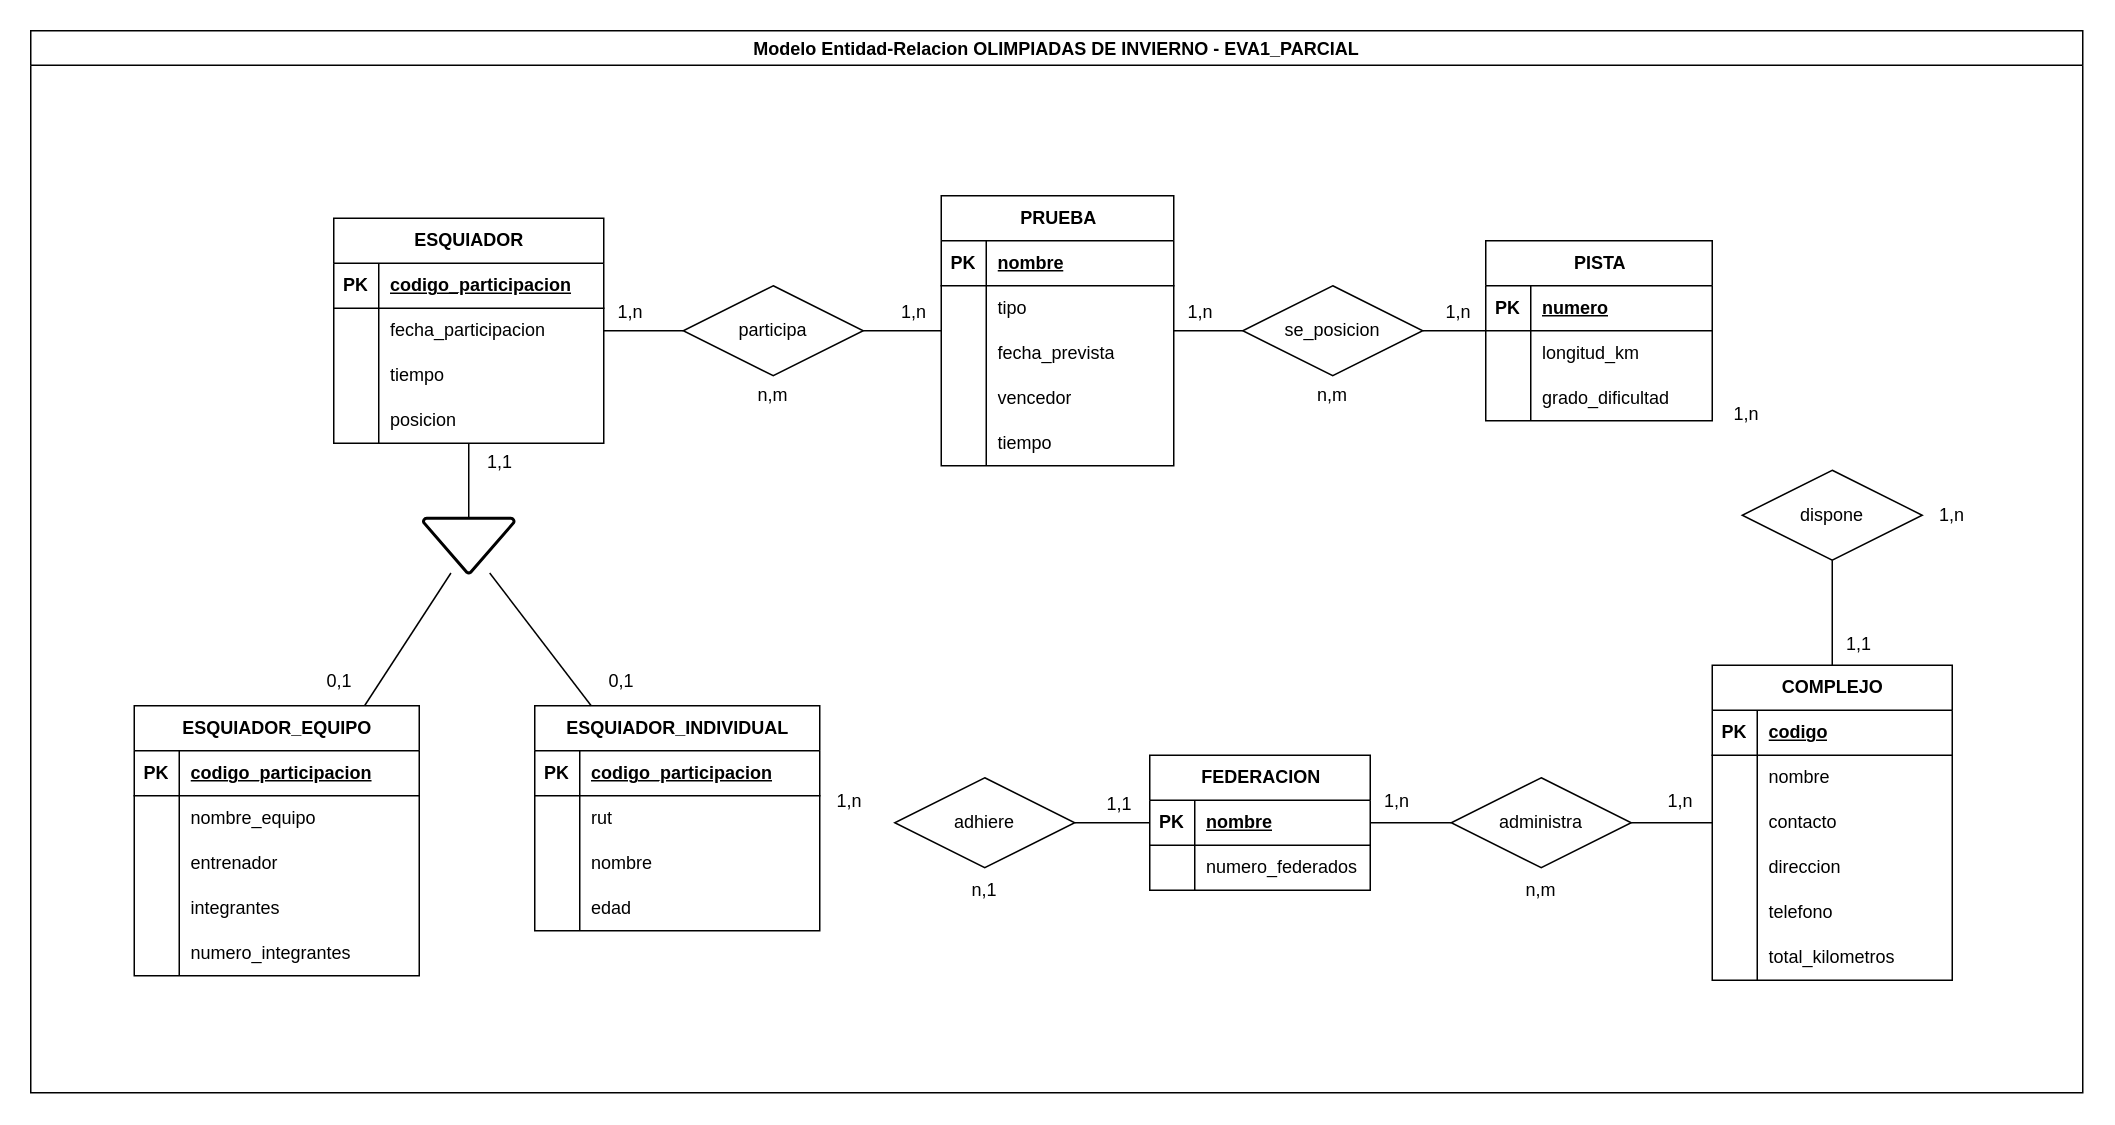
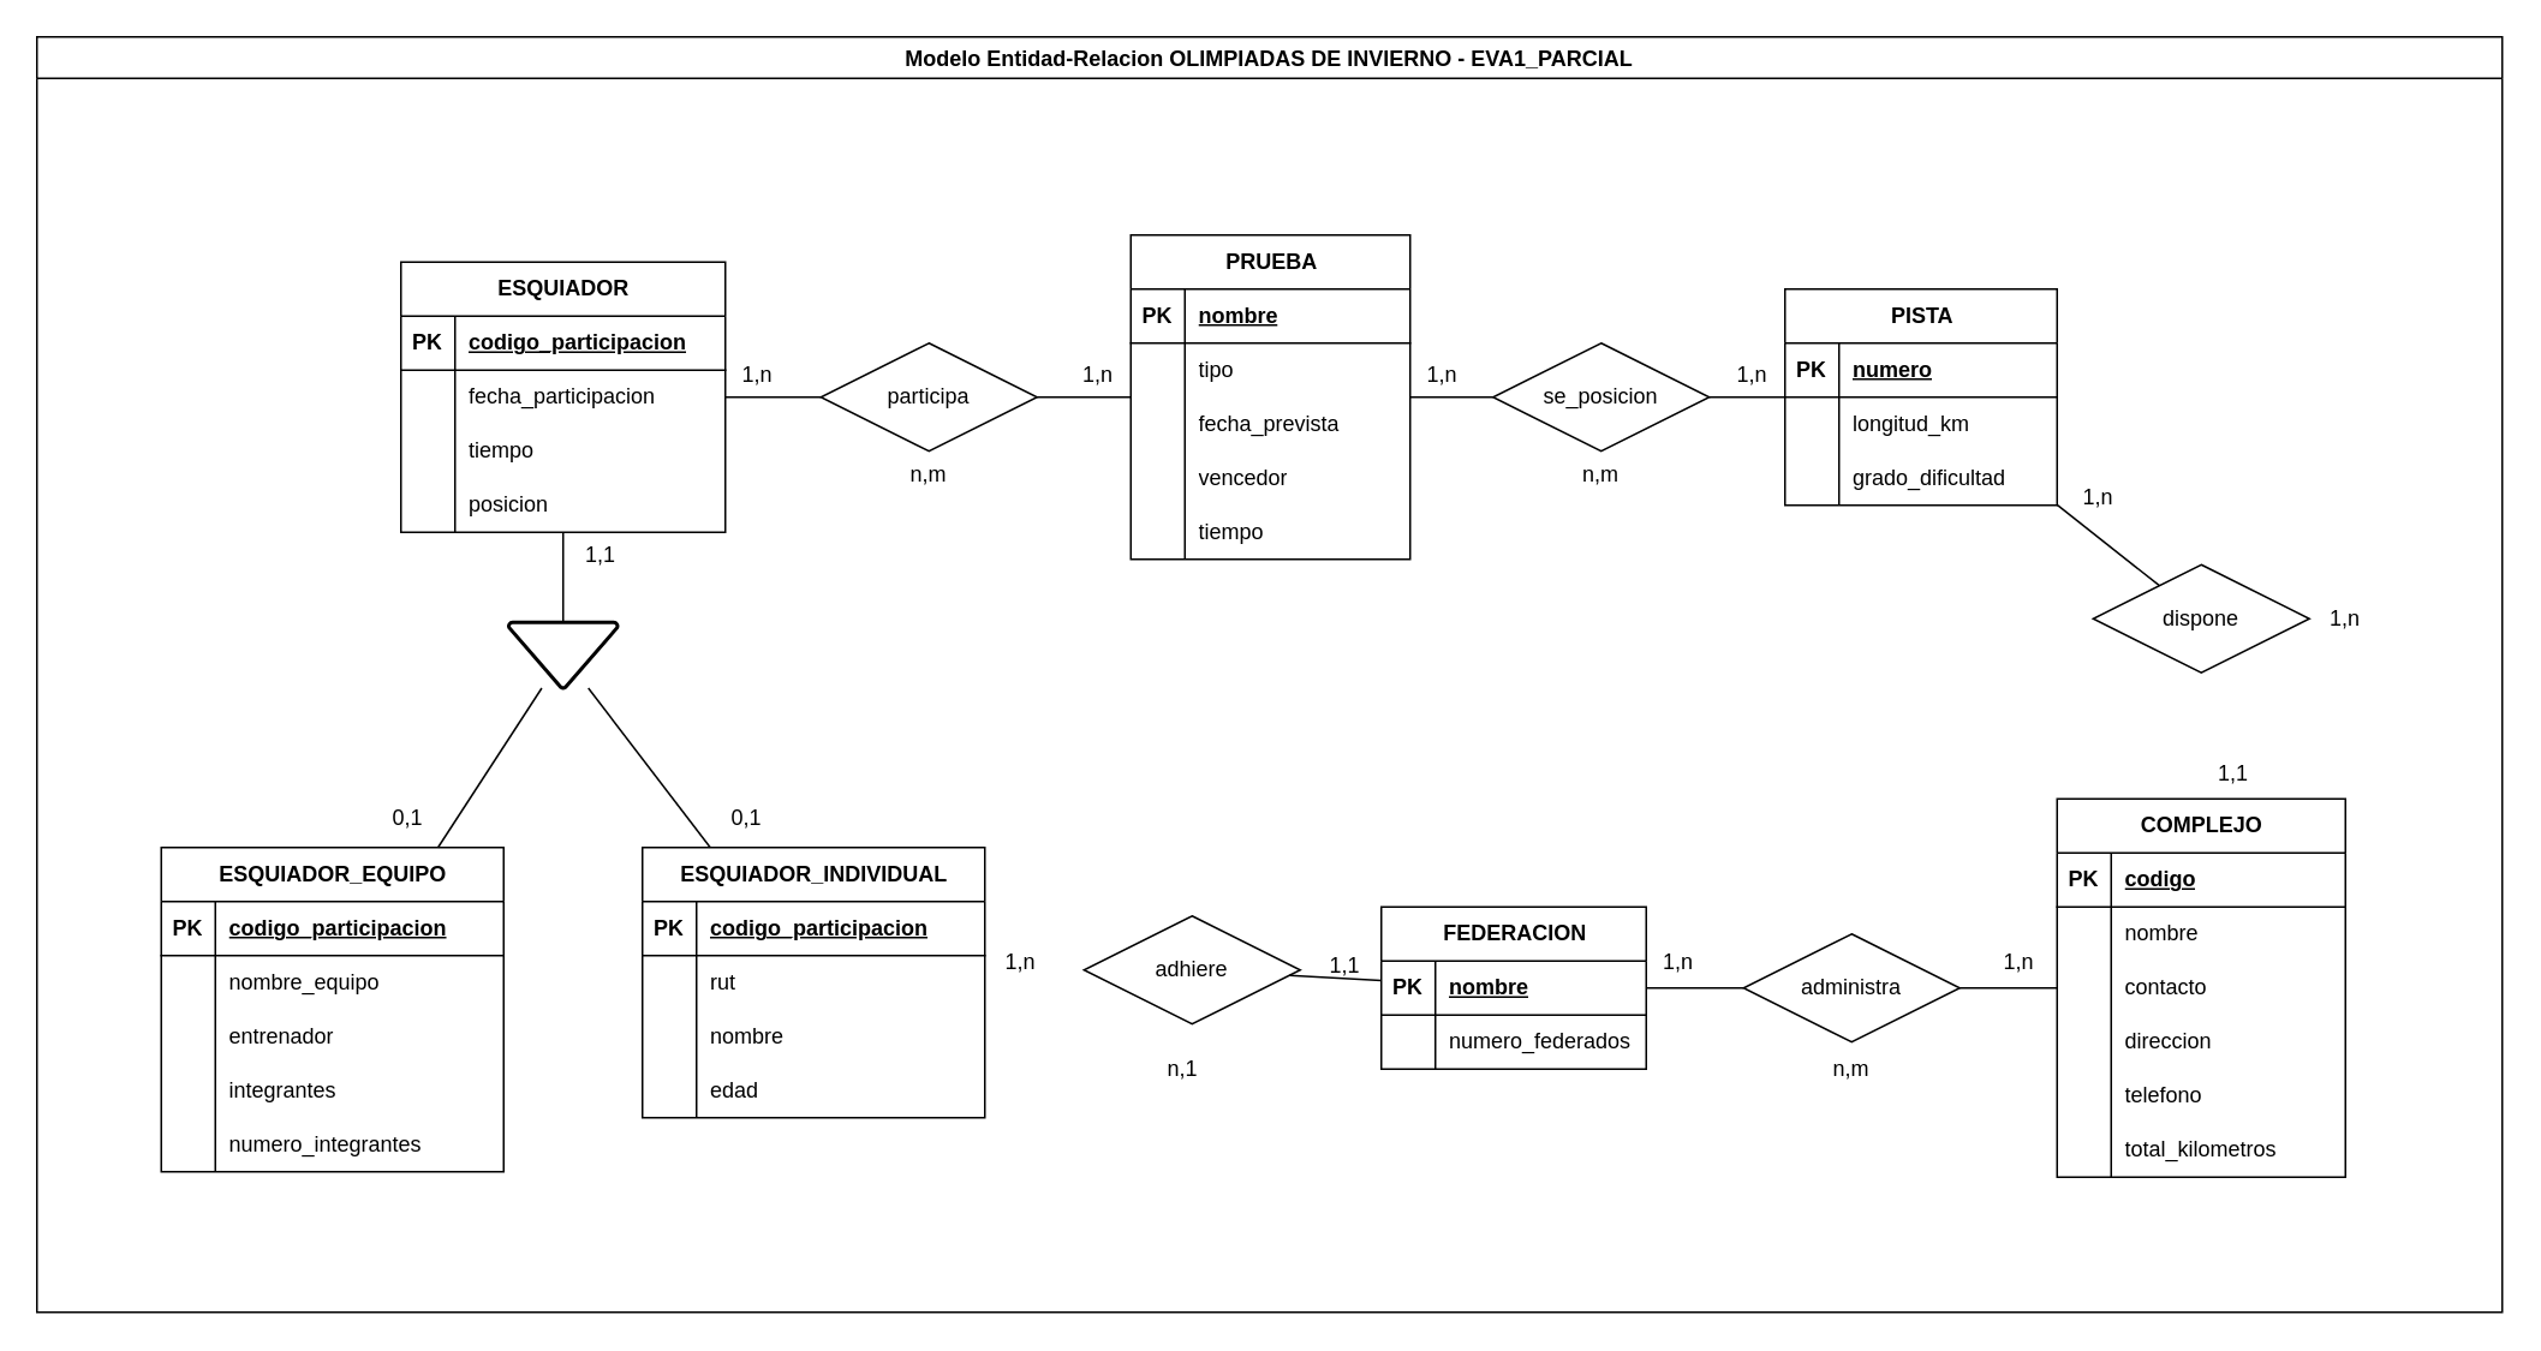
+ <mxCell id="94" value="" style="endArrow=none;html=1;rounded=0;" edge="1" parent="2" source="45" target="93"><mxGeometry relative="1" as="geometry"><mxPoint x="815" y="320" as="sourcePoint" /><mxPoint x="975" y="320" as="targetPoint" /></mxGeometry></mxCell>
- <mxCell id="95" value="" style="endArrow=none;html=1;rounded=0;" edge="1" parent="2" source="93" target="62"><mxGeometry relative="1" as="geometry"><mxPoint x="1201" y="371.0" as="sourcePoint" /><mxPoint x="1130.5" y="320" as="targetPoint" /></mxGeometry></mxCell>
- <mxCell id="105" value="adhiere" style="shape=rhombus;perimeter=rhombusPerimeter;whiteSpace=wrap;html=1;align=center;" vertex="1" parent="2"><mxGeometry x="576" y="498" width="120" height="60" as="geometry" /></mxCell>
+ <mxCell id="105" value="adhiere" style="shape=rhombus;perimeter=rhombusPerimeter;whiteSpace=wrap;html=1;align=center;" vertex="1" parent="2"><mxGeometry x="581" y="488" width="120" height="60" as="geometry" /></mxCell>
